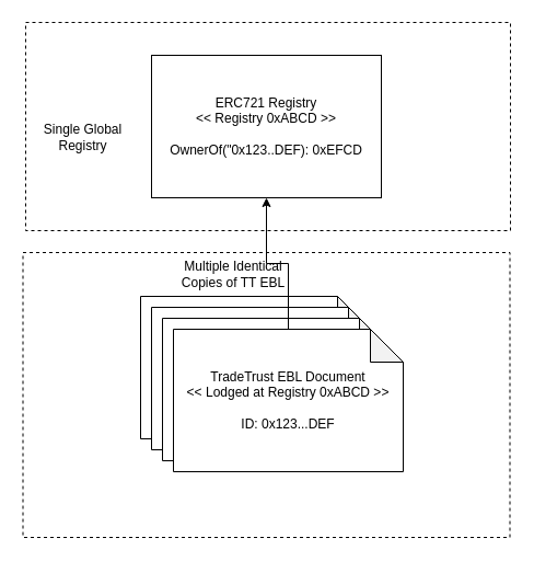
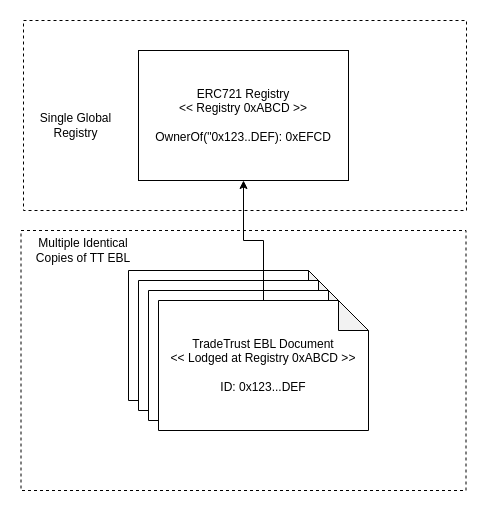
- <mxCell id="10" value="Multiple Identical Copies of TT EBL" style="text;html=1;strokeColor=none;fillColor=none;align=center;verticalAlign=middle;whiteSpace=wrap;rounded=0;dashed=1;" vertex="1" parent="1"><mxGeometry x="158" y="240" width="110" height="20" as="geometry" /></mxCell>
+ <mxCell id="10" value="Multiple Identical Copies of TT EBL" style="text;html=1;strokeColor=none;fillColor=none;align=center;verticalAlign=middle;whiteSpace=wrap;rounded=0;dashed=1;" vertex="1" parent="1"><mxGeometry x="28" y="240" width="110" height="20" as="geometry" /></mxCell>
